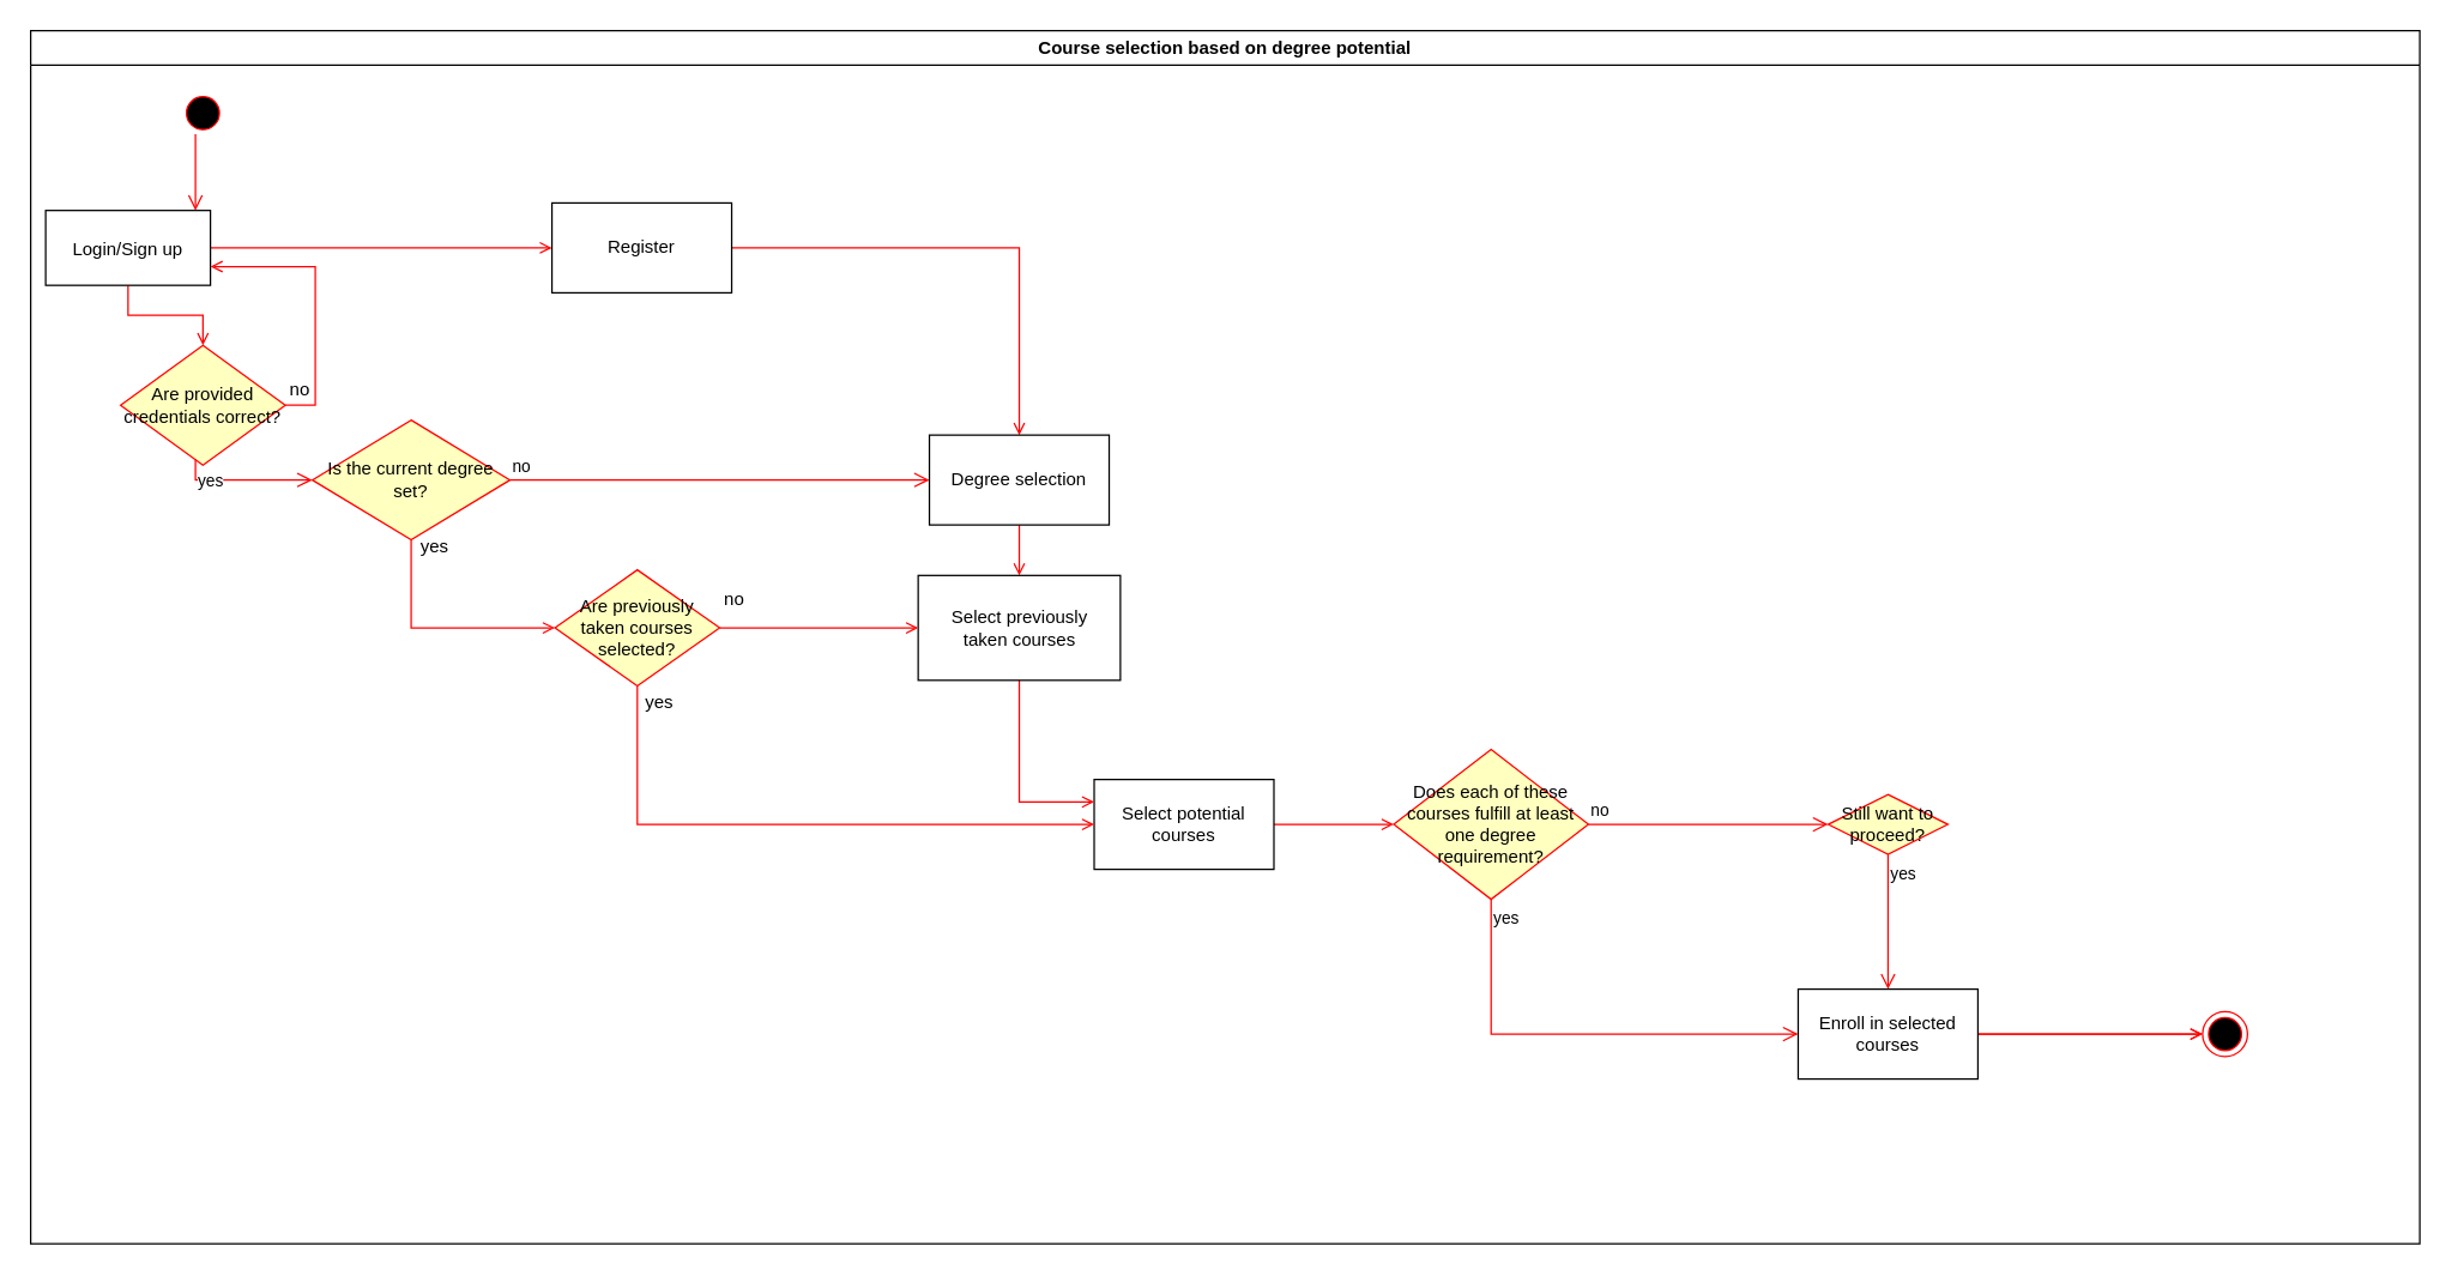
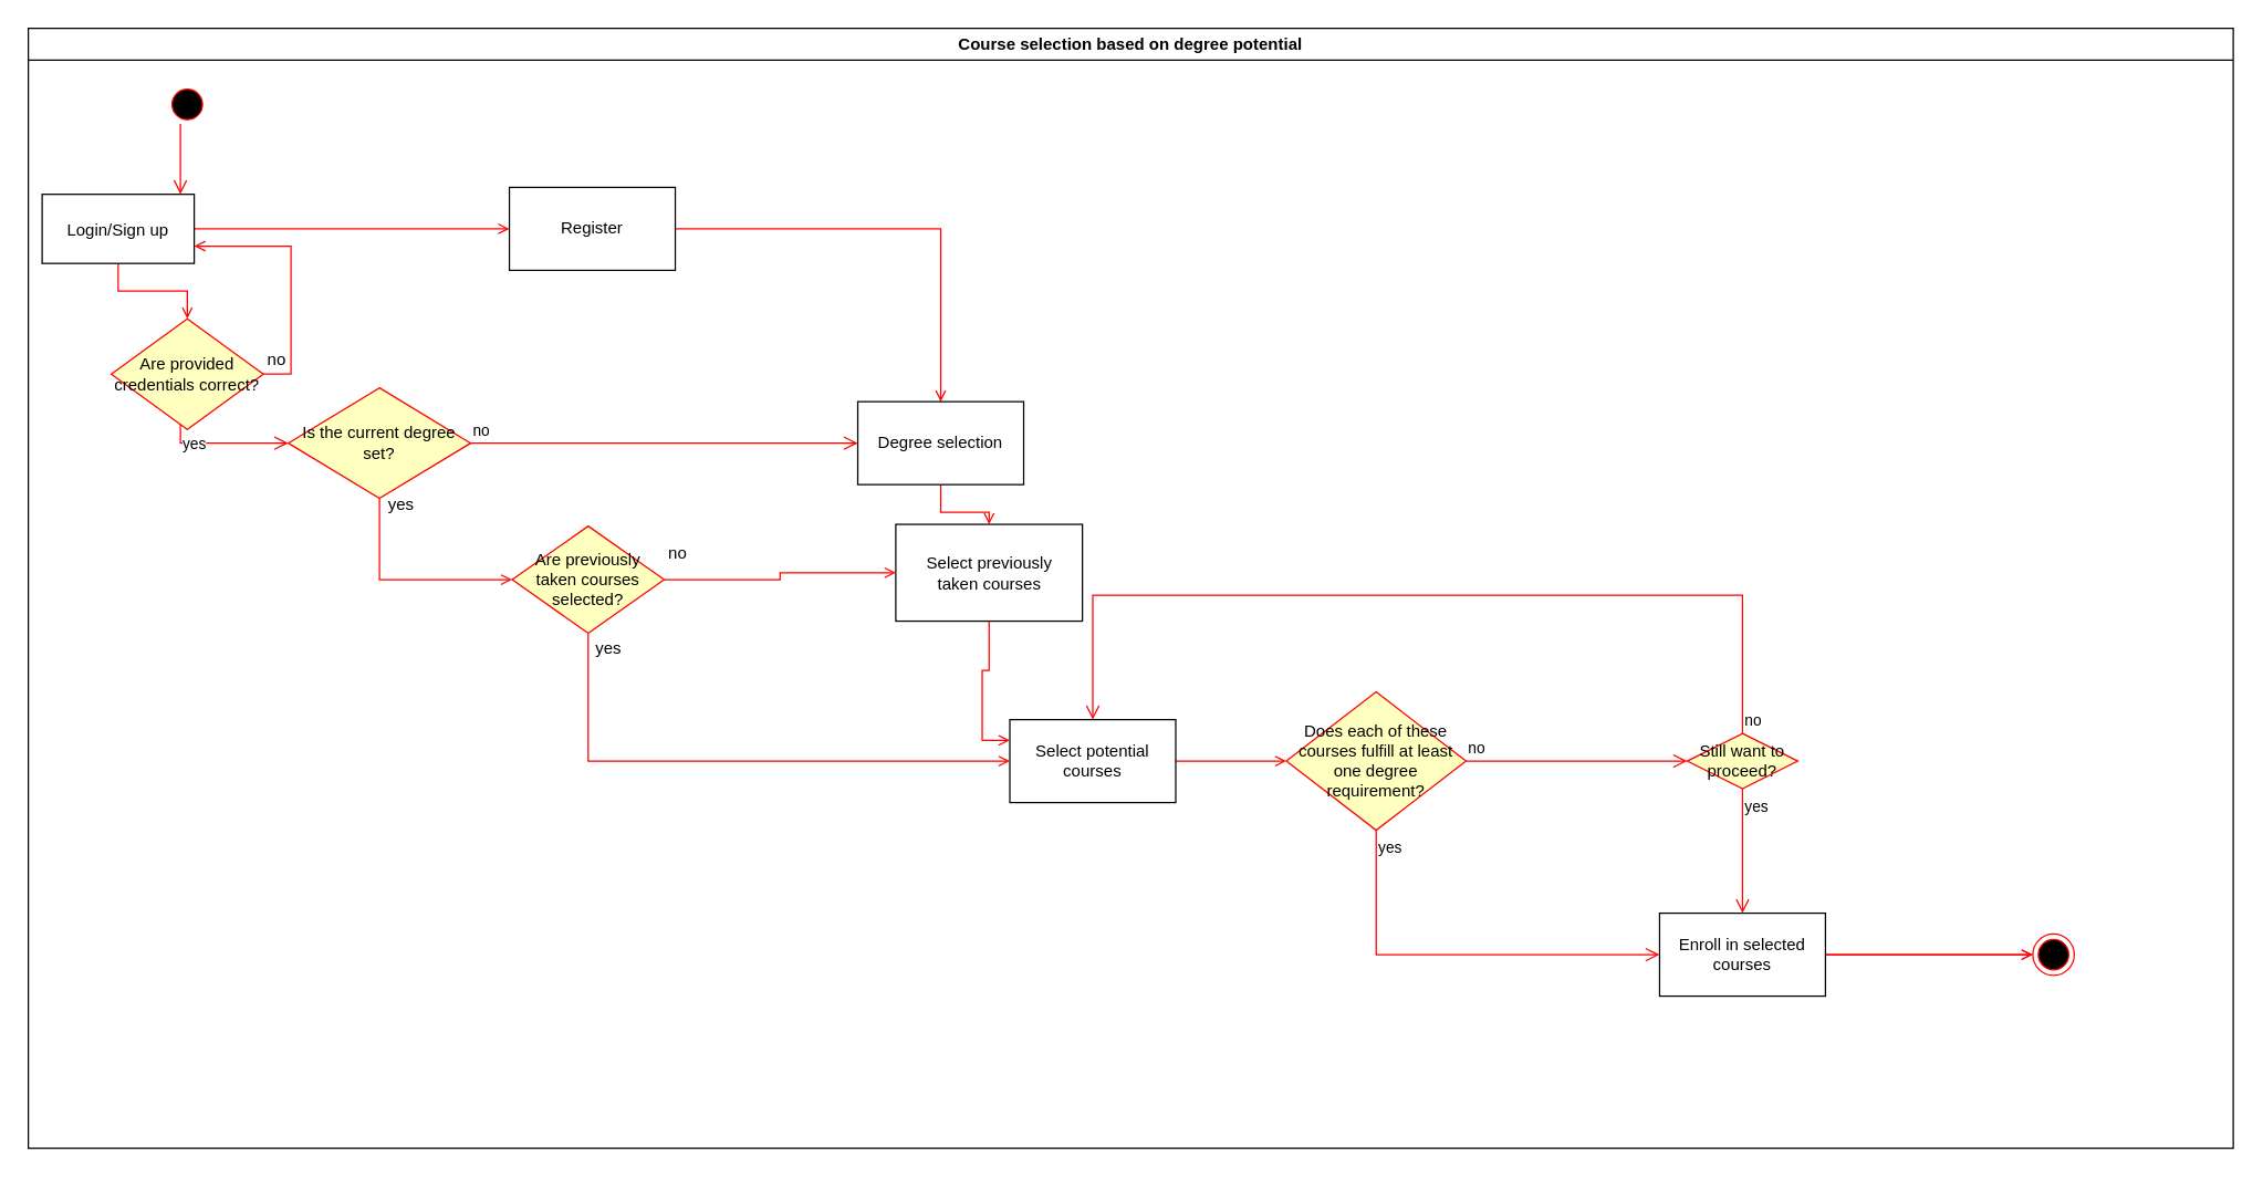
- <mxCell id="32" value="&lt;div&gt;Select previously &lt;br&gt;&lt;/div&gt;&lt;div&gt;taken courses&lt;/div&gt;" style="html=1;" vertex="1" parent="2"><mxGeometry x="592.5" y="363.75" width="135" height="70" as="geometry" /></mxCell>
+ <mxCell id="32" value="&lt;div&gt;Select previously &lt;br&gt;&lt;/div&gt;&lt;div&gt;taken courses&lt;/div&gt;" style="html=1;" vertex="1" parent="2"><mxGeometry x="627.5" y="358.75" width="135" height="70" as="geometry" /></mxCell>
+ <mxCell id="29" value="no" style="edgeStyle=orthogonalEdgeStyle;html=1;align=left;verticalAlign=bottom;endArrow=open;endSize=8;strokeColor=#ff0000;rounded=0;entryX=0.5;entryY=0;entryDx=0;entryDy=0;exitX=0.5;exitY=0;exitDx=0;exitDy=0;" edge="1" source="28" parent="2" target="21"><mxGeometry x="-1" relative="1" as="geometry"><mxPoint x="1385" y="310" as="targetPoint" /><Array as="points"><mxPoint x="1240" y="410" /><mxPoint x="770" y="410" /></Array></mxGeometry></mxCell>
